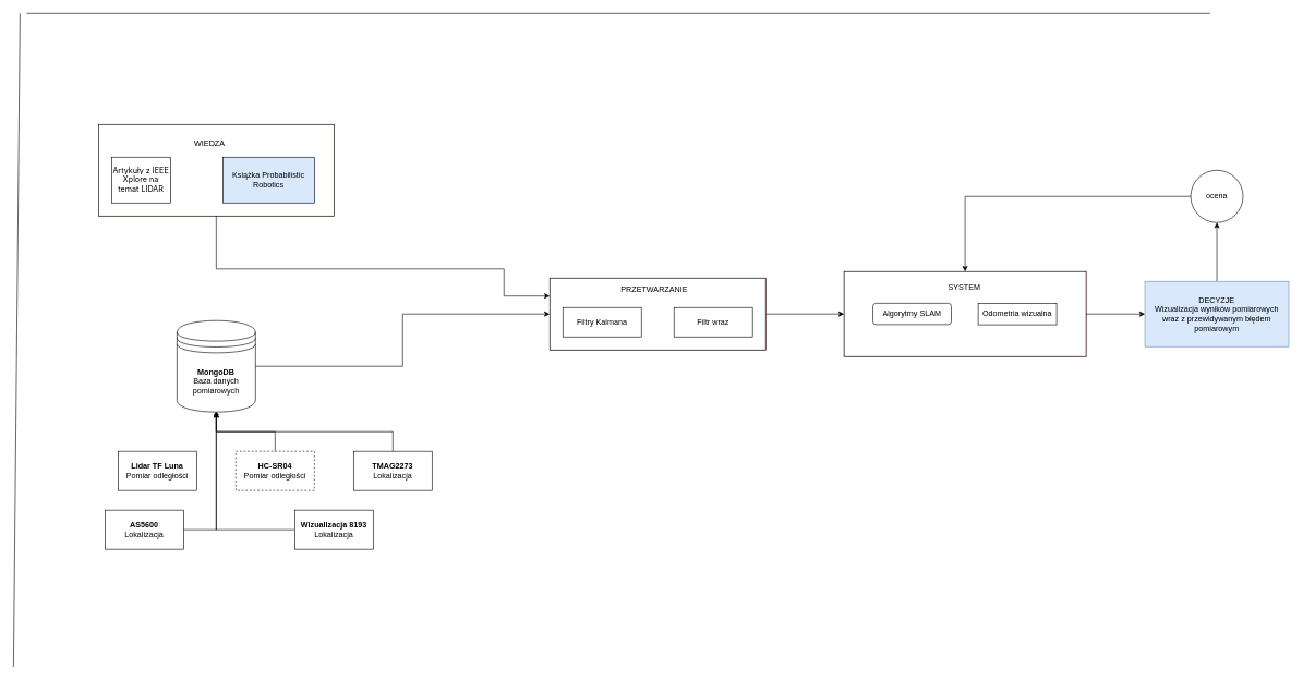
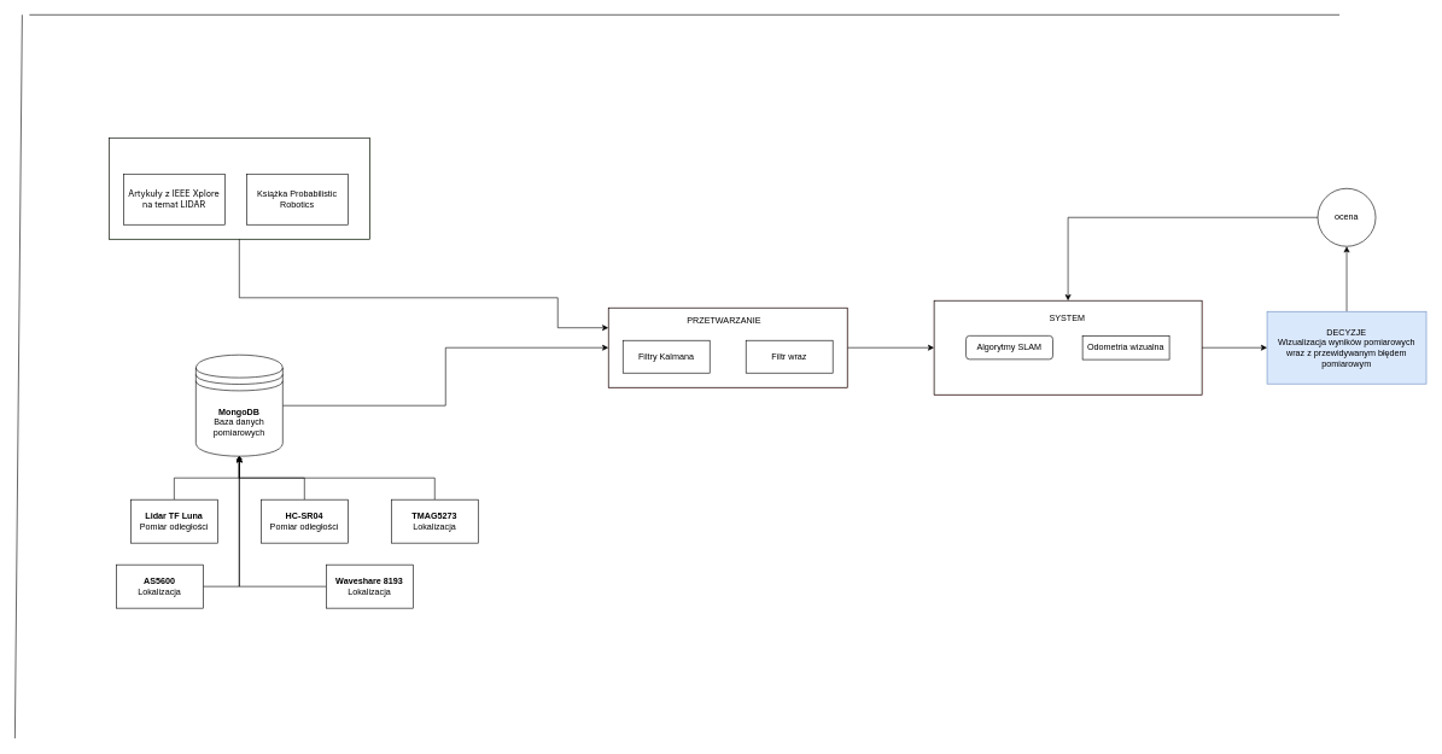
- <mxCell id="17" value="WIEDZA" style="text;html=1;strokeColor=none;fillColor=none;align=center;verticalAlign=middle;whiteSpace=wrap;rounded=0;" vertex="1" parent="14"><mxGeometry x="150" y="20" width="40" height="20" as="geometry" /></mxCell>
- <mxCell id="16" value="&lt;span style=&quot;font-family: &amp;#34;inter&amp;#34; , sans-serif ; text-align: left ; background-color: rgb(255 , 255 , 255)&quot;&gt;&lt;font style=&quot;font-size: 12px&quot;&gt;Artykuły z IEEE Xplore na temat LIDAR&lt;/font&gt;&lt;/span&gt;" style="rounded=0;whiteSpace=wrap;html=1;" vertex="1" parent="14"><mxGeometry x="20" y="50" width="90" height="70" as="geometry" /></mxCell>
+ <mxCell id="16" value="&lt;span style=&quot;font-family: &amp;#34;inter&amp;#34; , sans-serif ; text-align: left ; background-color: rgb(255 , 255 , 255)&quot;&gt;&lt;font style=&quot;font-size: 12px&quot;&gt;Artykuły z IEEE Xplore na temat LIDAR&lt;/font&gt;&lt;/span&gt;" style="rounded=0;whiteSpace=wrap;html=1;" vertex="1" parent="14"><mxGeometry x="20" y="50" width="140" height="70" as="geometry" /></mxCell>
- <mxCell id="18" value="Książka&amp;nbsp;Probabilistic Robotics" style="rounded=0;whiteSpace=wrap;html=1;fillColor=#dae8fc;" vertex="1" parent="14"><mxGeometry x="190" y="50" width="140" height="70" as="geometry" /></mxCell>
+ <mxCell id="18" value="Książka&amp;nbsp;Probabilistic Robotics" style="rounded=0;whiteSpace=wrap;html=1;" vertex="1" parent="14"><mxGeometry x="190" y="50" width="140" height="70" as="geometry" /></mxCell>
+ <mxCell id="4" style="edgeStyle=orthogonalEdgeStyle;rounded=0;orthogonalLoop=1;jettySize=auto;html=1;entryX=0.5;entryY=1;entryDx=0;entryDy=0;" edge="1" parent="1" source="5" target="3"><mxGeometry relative="1" as="geometry" /></mxCell>
- <mxCell id="7" value="&lt;b&gt;HC-SR04&lt;br&gt;&lt;/b&gt;Pomiar odległości" style="rounded=0;whiteSpace=wrap;html=1;dashed=1;" vertex="1" parent="1"><mxGeometry x="360" y="690" width="120" height="60" as="geometry" /></mxCell>
+ <mxCell id="7" value="&lt;b&gt;HC-SR04&lt;br&gt;&lt;/b&gt;Pomiar odległości" style="rounded=0;whiteSpace=wrap;html=1;" vertex="1" parent="1"><mxGeometry x="360" y="690" width="120" height="60" as="geometry" /></mxCell>
- <mxCell id="9" value="&lt;b&gt;TMAG2273&lt;/b&gt;&lt;br&gt;Lokalizacja" style="rounded=0;whiteSpace=wrap;html=1;" vertex="1" parent="1"><mxGeometry x="540" y="690" width="120" height="60" as="geometry" /></mxCell>
+ <mxCell id="9" value="&lt;b&gt;TMAG5273&lt;/b&gt;&lt;br&gt;Lokalizacja" style="rounded=0;whiteSpace=wrap;html=1;" vertex="1" parent="1"><mxGeometry x="540" y="690" width="120" height="60" as="geometry" /></mxCell>
- <mxCell id="11" value="&lt;b&gt;Wizualizacja 8193&lt;/b&gt;&lt;br&gt;Lokalizacja" style="rounded=0;whiteSpace=wrap;html=1;" vertex="1" parent="1"><mxGeometry x="450" y="780" width="120" height="60" as="geometry" /></mxCell>
+ <mxCell id="11" value="&lt;b&gt;Waveshare 8193&lt;/b&gt;&lt;br&gt;Lokalizacja" style="rounded=0;whiteSpace=wrap;html=1;" vertex="1" parent="1"><mxGeometry x="450" y="780" width="120" height="60" as="geometry" /></mxCell>
